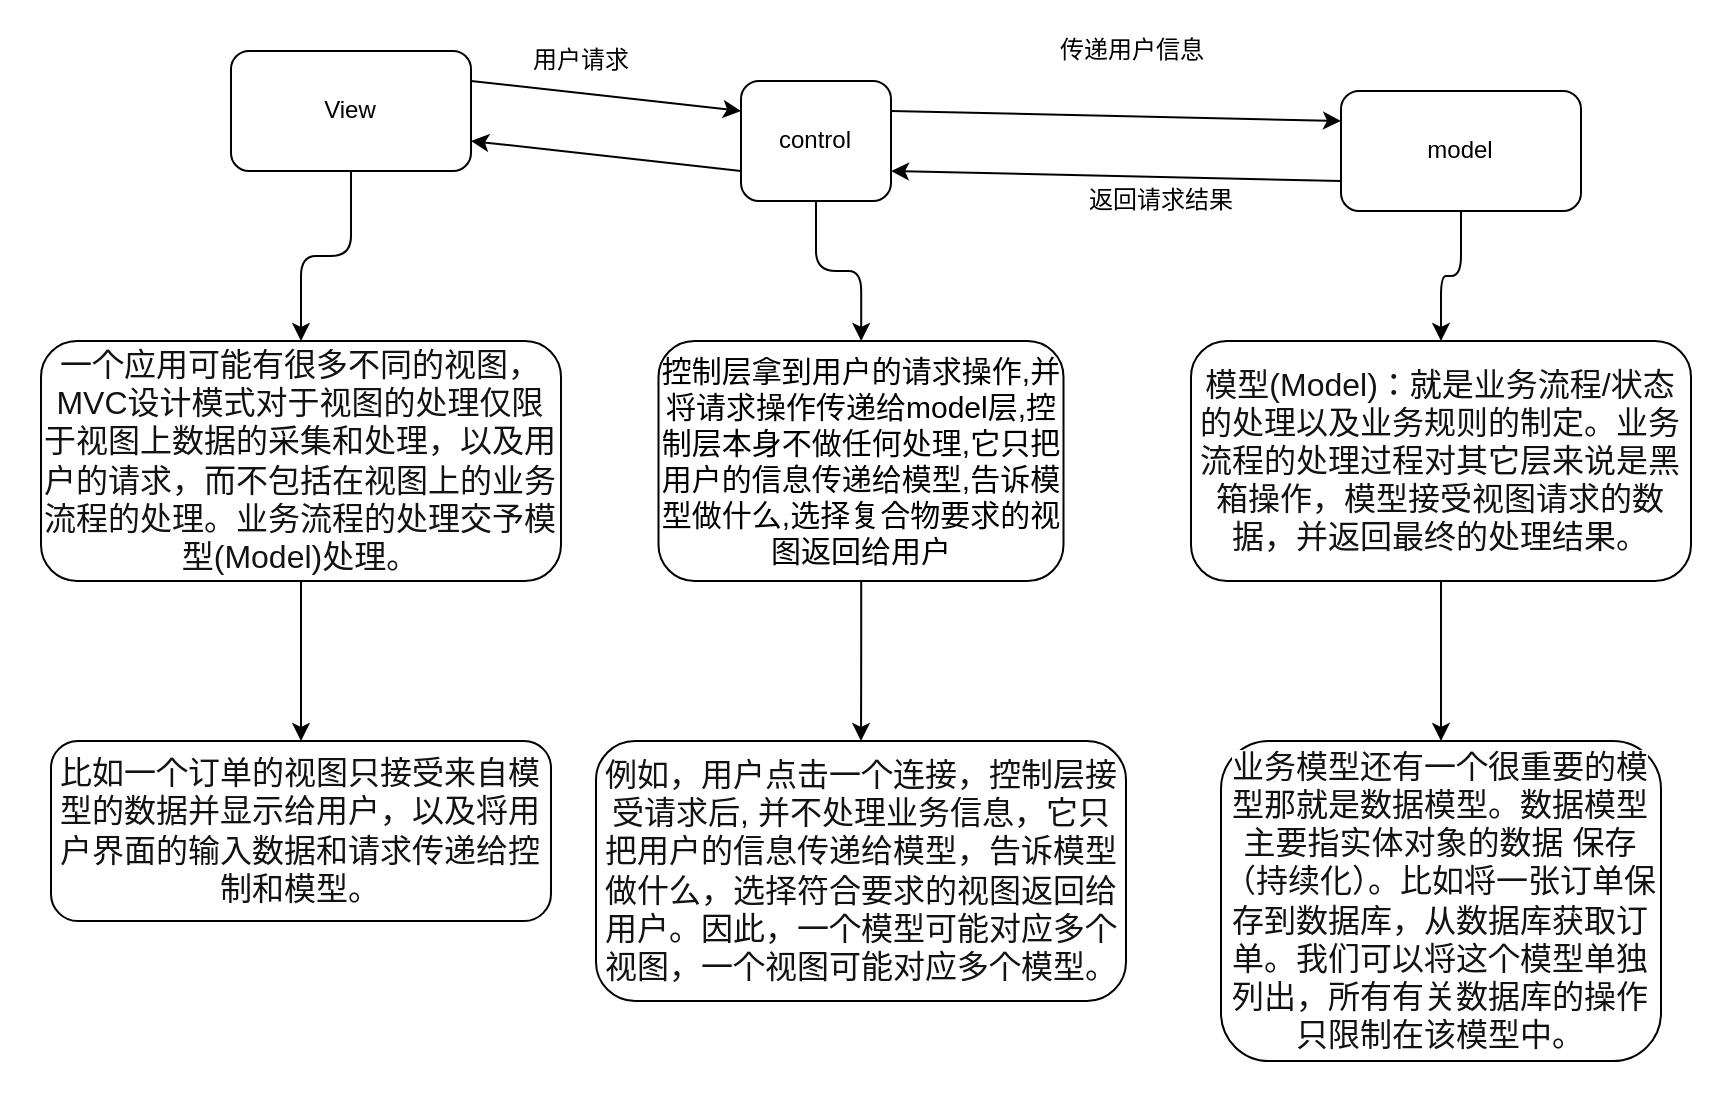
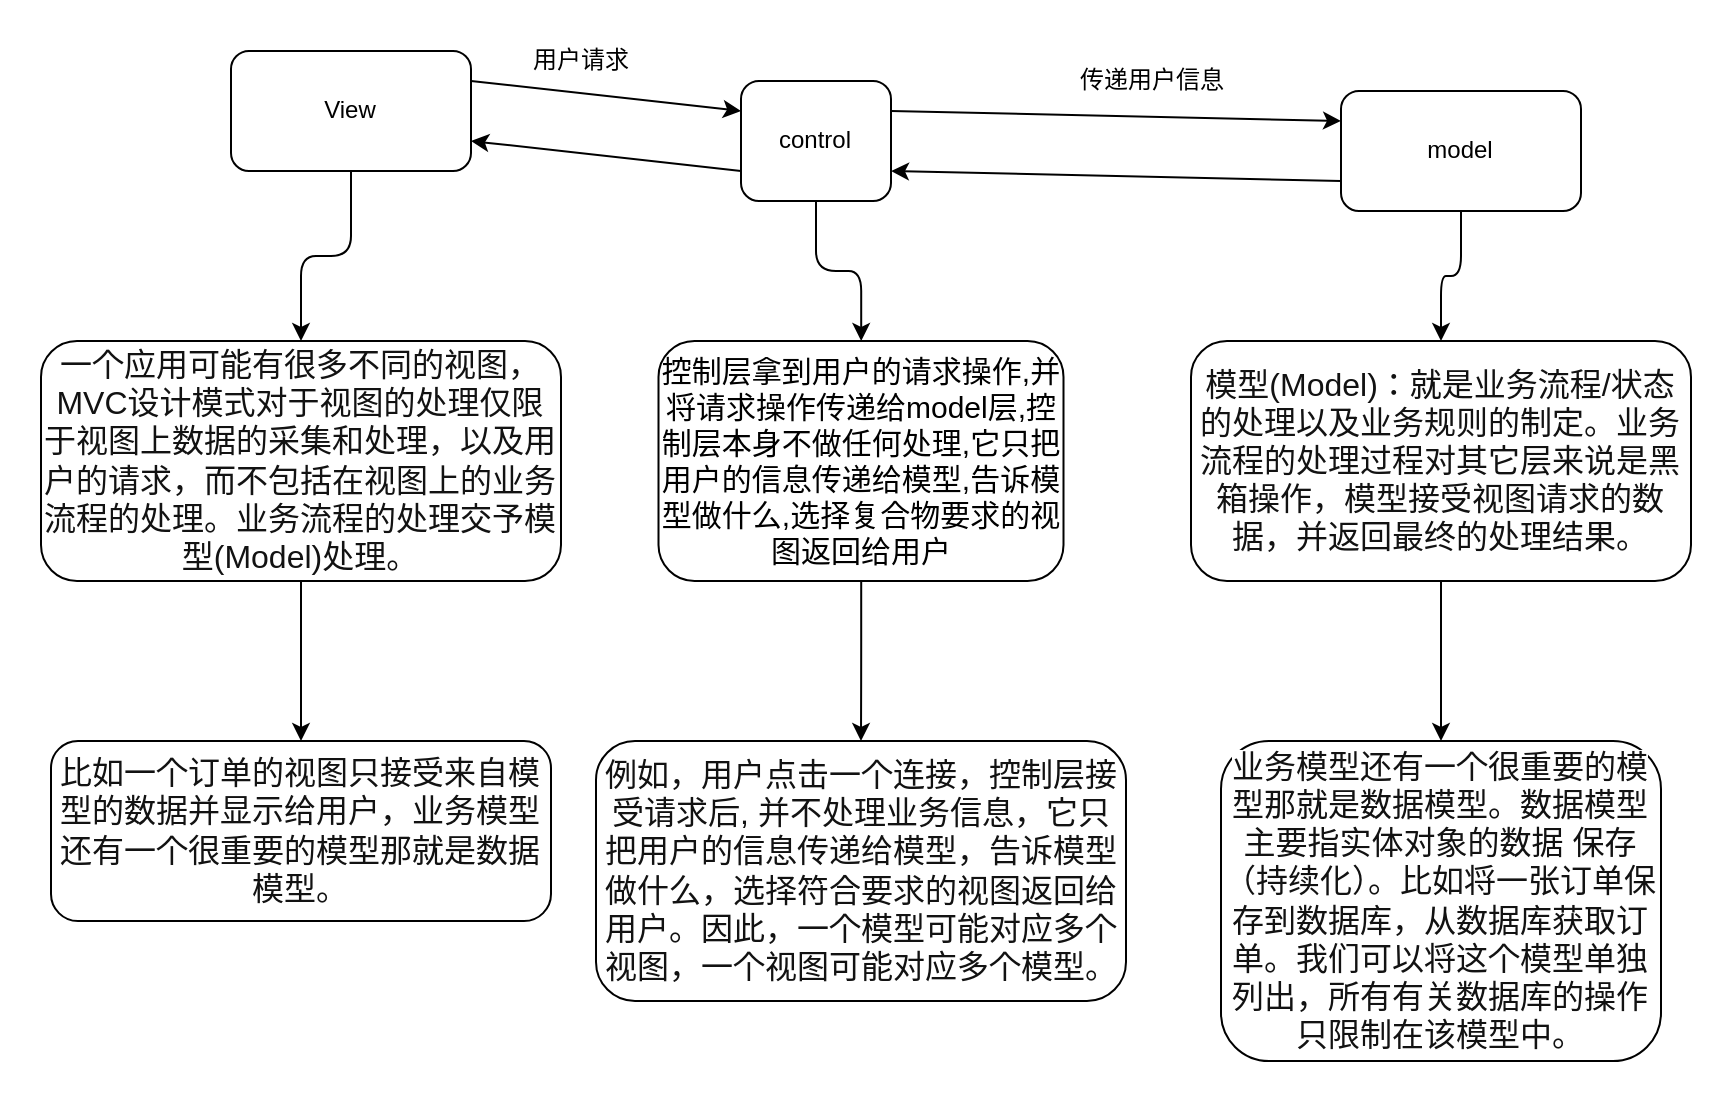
- <mxCell id="22" value="传递用户信息" style="text;html=1;strokeColor=none;fillColor=none;align=center;verticalAlign=middle;whiteSpace=wrap;rounded=0;" vertex="1" parent="1"><mxGeometry x="521.25" y="15" width="90" height="20" as="geometry" /></mxCell>
+ <mxCell id="22" value="传递用户信息" style="text;html=1;strokeColor=none;fillColor=none;align=center;verticalAlign=middle;whiteSpace=wrap;rounded=0;" vertex="1" parent="1"><mxGeometry x="531.25" y="30" width="90" height="20" as="geometry" /></mxCell>
- <mxCell id="23" value="返回请求结果" style="text;html=1;strokeColor=none;fillColor=none;align=center;verticalAlign=middle;whiteSpace=wrap;rounded=0;" vertex="1" parent="1"><mxGeometry x="537" y="90" width="87" height="20" as="geometry" /></mxCell>
- <mxCell id="12" value="&lt;span style=&quot;color: rgb(18 , 18 , 18) ; font-family: , &amp;#34;blinkmacsystemfont&amp;#34; , &amp;#34;helvetica neue&amp;#34; , &amp;#34;pingfang sc&amp;#34; , &amp;#34;microsoft yahei&amp;#34; , &amp;#34;source han sans sc&amp;#34; , &amp;#34;noto sans cjk sc&amp;#34; , &amp;#34;wenquanyi micro hei&amp;#34; , sans-serif ; font-size: medium ; background-color: rgb(255 , 255 , 255)&quot;&gt;比如一个订单的视图只接受来自模型的数据并显示给用户，以及将用户界面的输入数据和请求传递给控制和模型。&lt;/span&gt;" style="whiteSpace=wrap;html=1;rounded=1;" vertex="1" parent="1"><mxGeometry x="25" y="370" width="250" height="90" as="geometry" /></mxCell>
+ <mxCell id="12" value="&lt;span style=&quot;color: rgb(18 , 18 , 18) ; font-family: , &amp;#34;blinkmacsystemfont&amp;#34; , &amp;#34;helvetica neue&amp;#34; , &amp;#34;pingfang sc&amp;#34; , &amp;#34;microsoft yahei&amp;#34; , &amp;#34;source han sans sc&amp;#34; , &amp;#34;noto sans cjk sc&amp;#34; , &amp;#34;wenquanyi micro hei&amp;#34; , sans-serif ; font-size: medium ; background-color: rgb(255 , 255 , 255)&quot;&gt;比如一个订单的视图只接受来自模型的数据并显示给用户，业务模型还有一个很重要的模型那就是数据模型。&lt;/span&gt;" style="whiteSpace=wrap;html=1;rounded=1;" vertex="1" parent="1"><mxGeometry x="25" y="370" width="250" height="90" as="geometry" /></mxCell>
